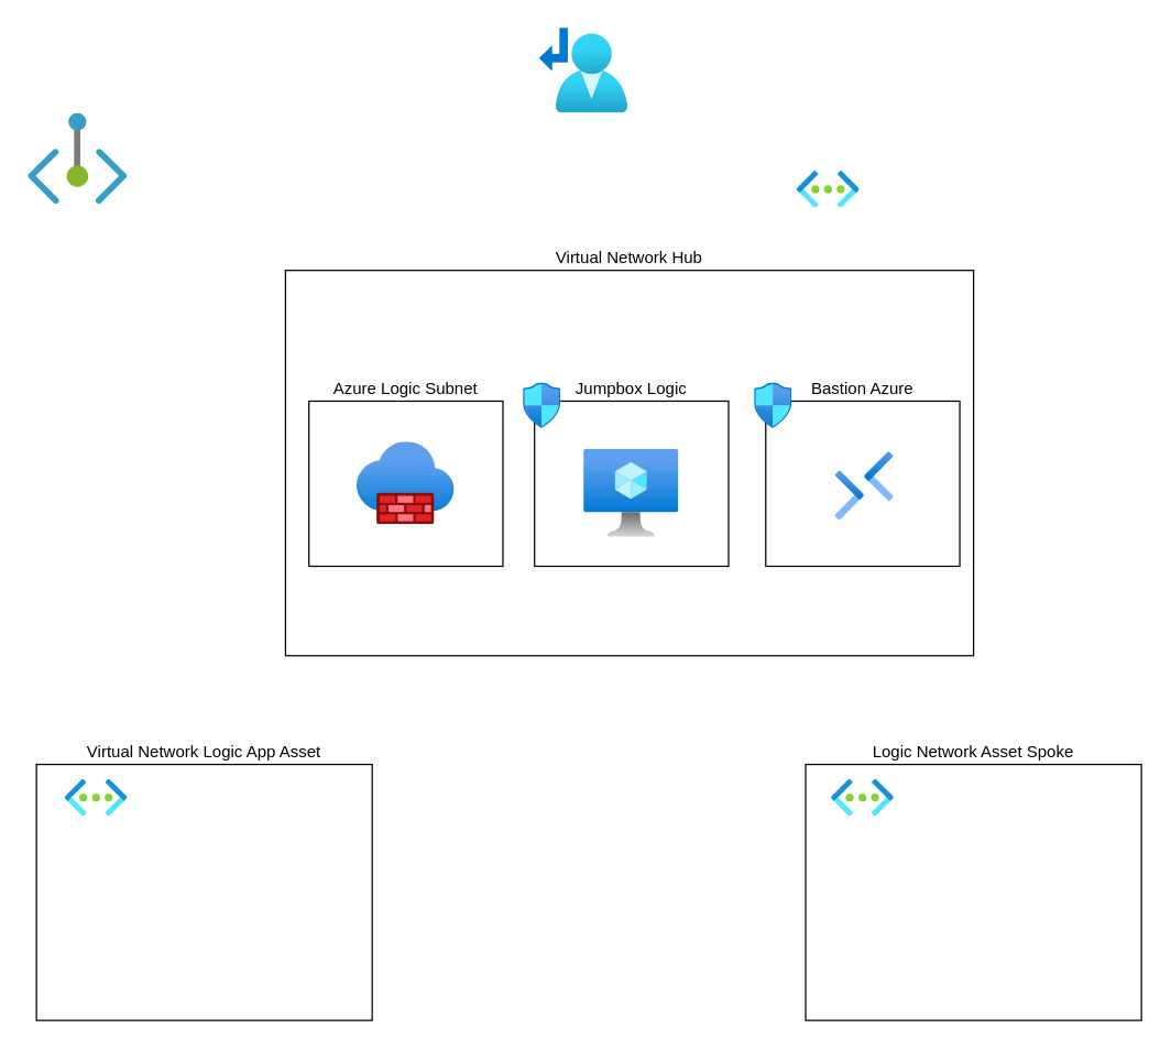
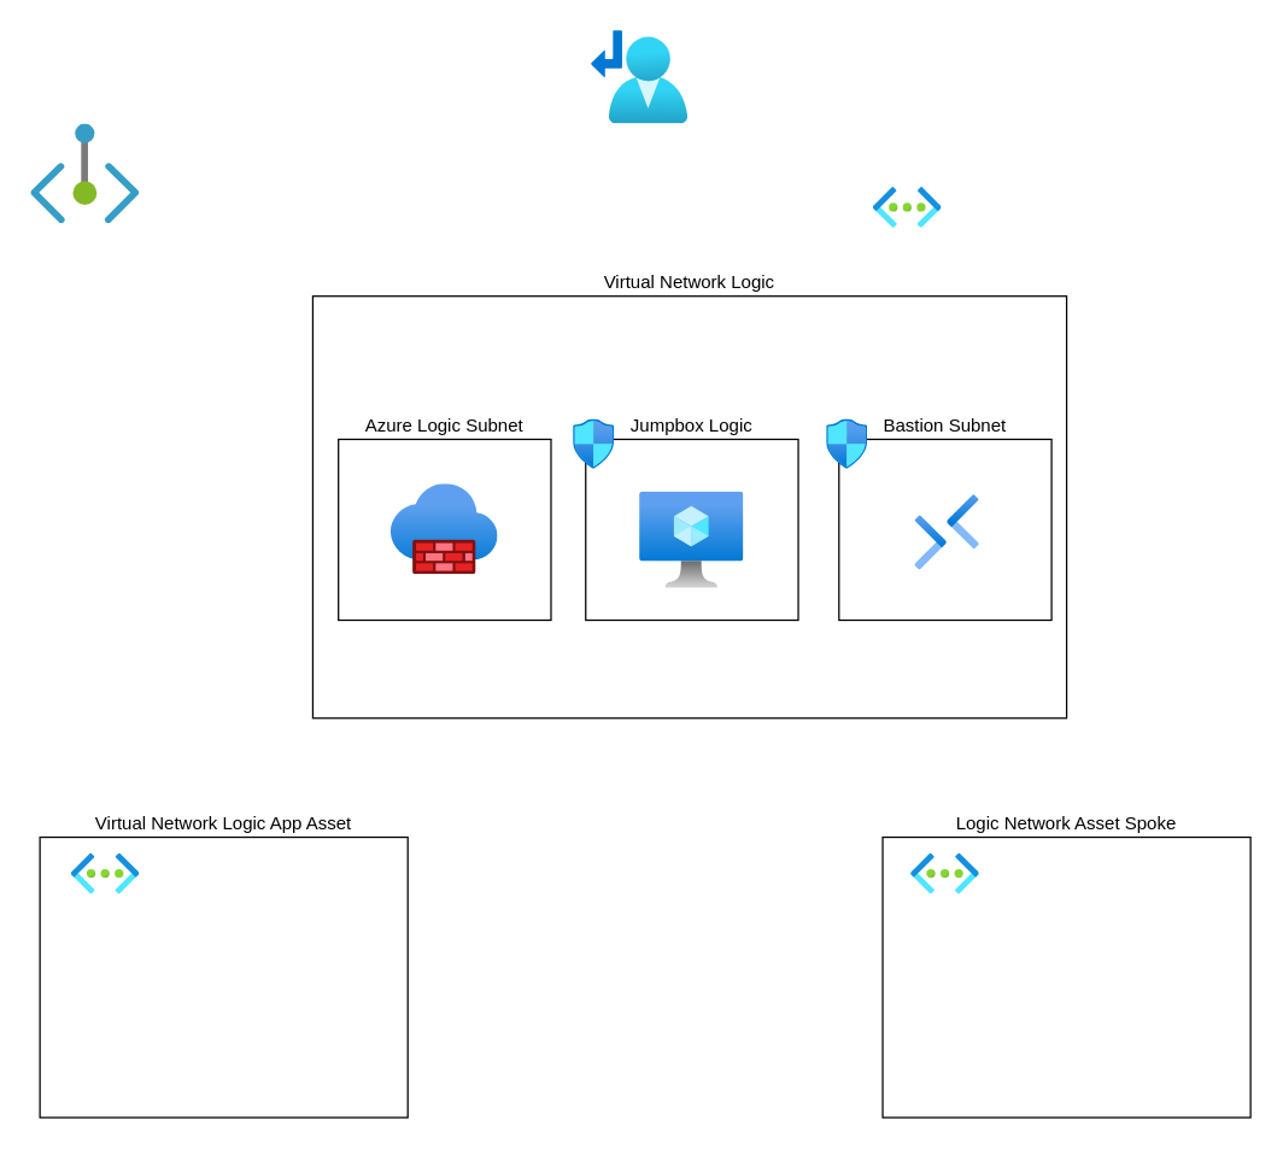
- <mxCell id="3" value="Virtual Network Hub" style="rounded=0;whiteSpace=wrap;html=1;labelPosition=center;verticalLabelPosition=top;align=center;verticalAlign=bottom;fontColor=#000000;fillColor=none;strokeColor=#000000;" vertex="1" parent="1"><mxGeometry x="207" y="196" width="500" height="280" as="geometry" /></mxCell>
+ <mxCell id="3" value="Virtual Network Logic" style="rounded=0;whiteSpace=wrap;html=1;labelPosition=center;verticalLabelPosition=top;align=center;verticalAlign=bottom;fontColor=#000000;fillColor=none;strokeColor=#000000;" vertex="1" parent="1"><mxGeometry x="207" y="196" width="500" height="280" as="geometry" /></mxCell>
- <mxCell id="16" value="Bastion Azure" style="rounded=0;whiteSpace=wrap;html=1;labelPosition=center;verticalLabelPosition=top;align=center;verticalAlign=bottom;fillColor=none;fontColor=#000000;strokeColor=#000000;" vertex="1" parent="1"><mxGeometry x="556" y="291" width="141" height="120" as="geometry" /></mxCell>
+ <mxCell id="16" value="Bastion Subnet" style="rounded=0;whiteSpace=wrap;html=1;labelPosition=center;verticalLabelPosition=top;align=center;verticalAlign=bottom;fillColor=none;fontColor=#000000;strokeColor=#000000;" vertex="1" parent="1"><mxGeometry x="556" y="291" width="141" height="120" as="geometry" /></mxCell>
